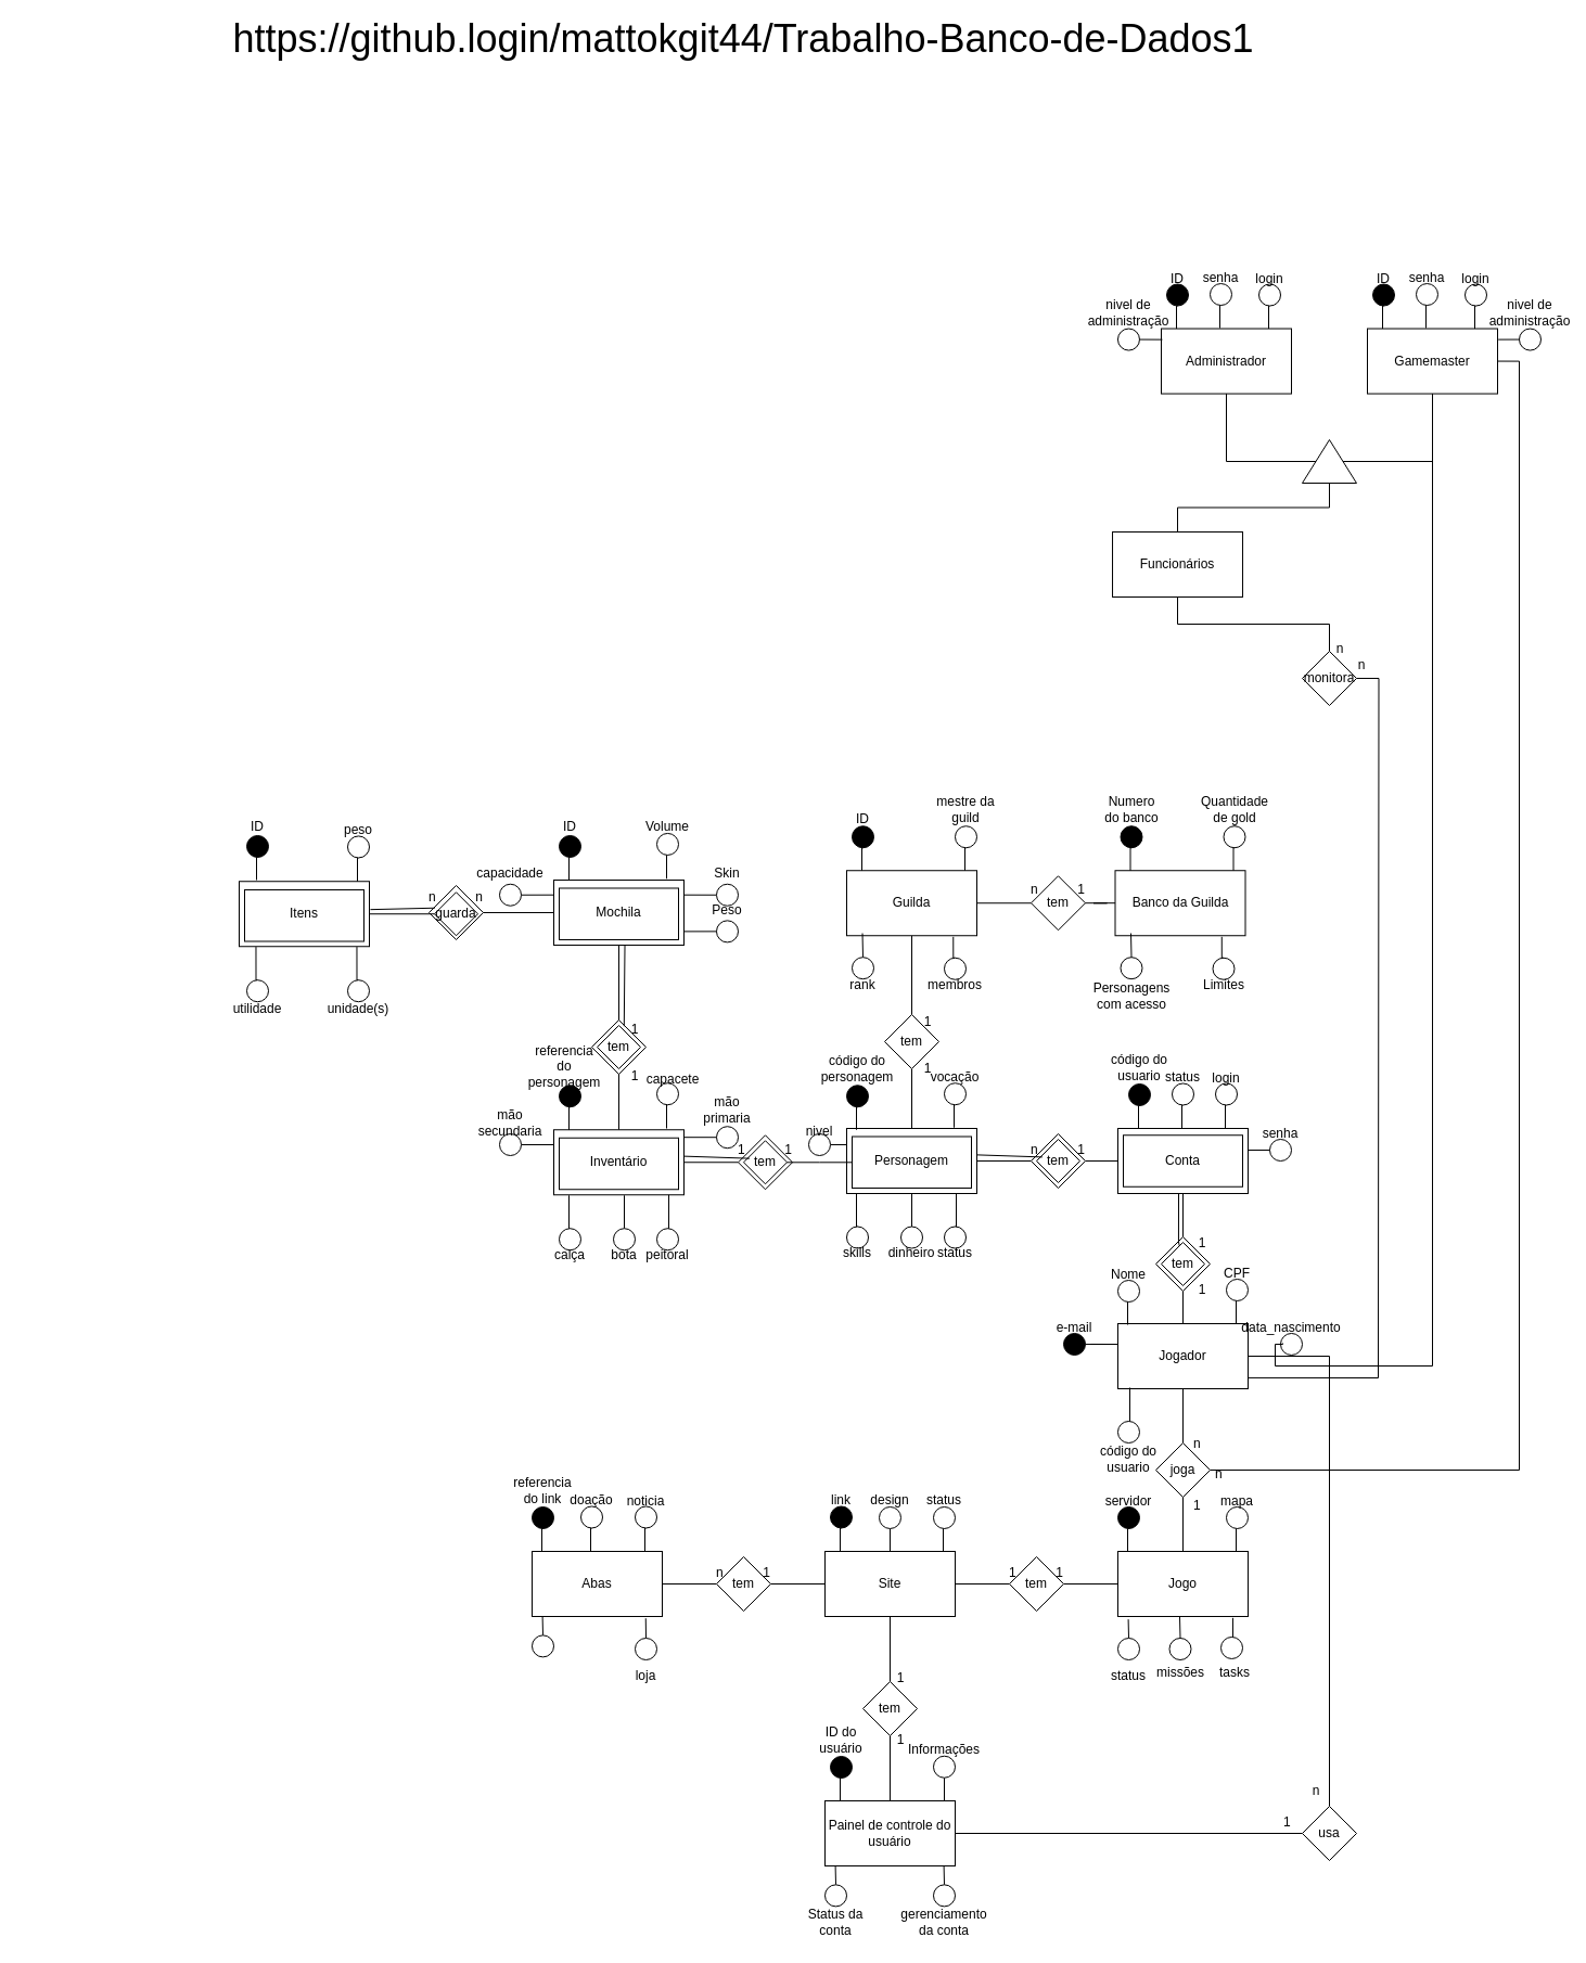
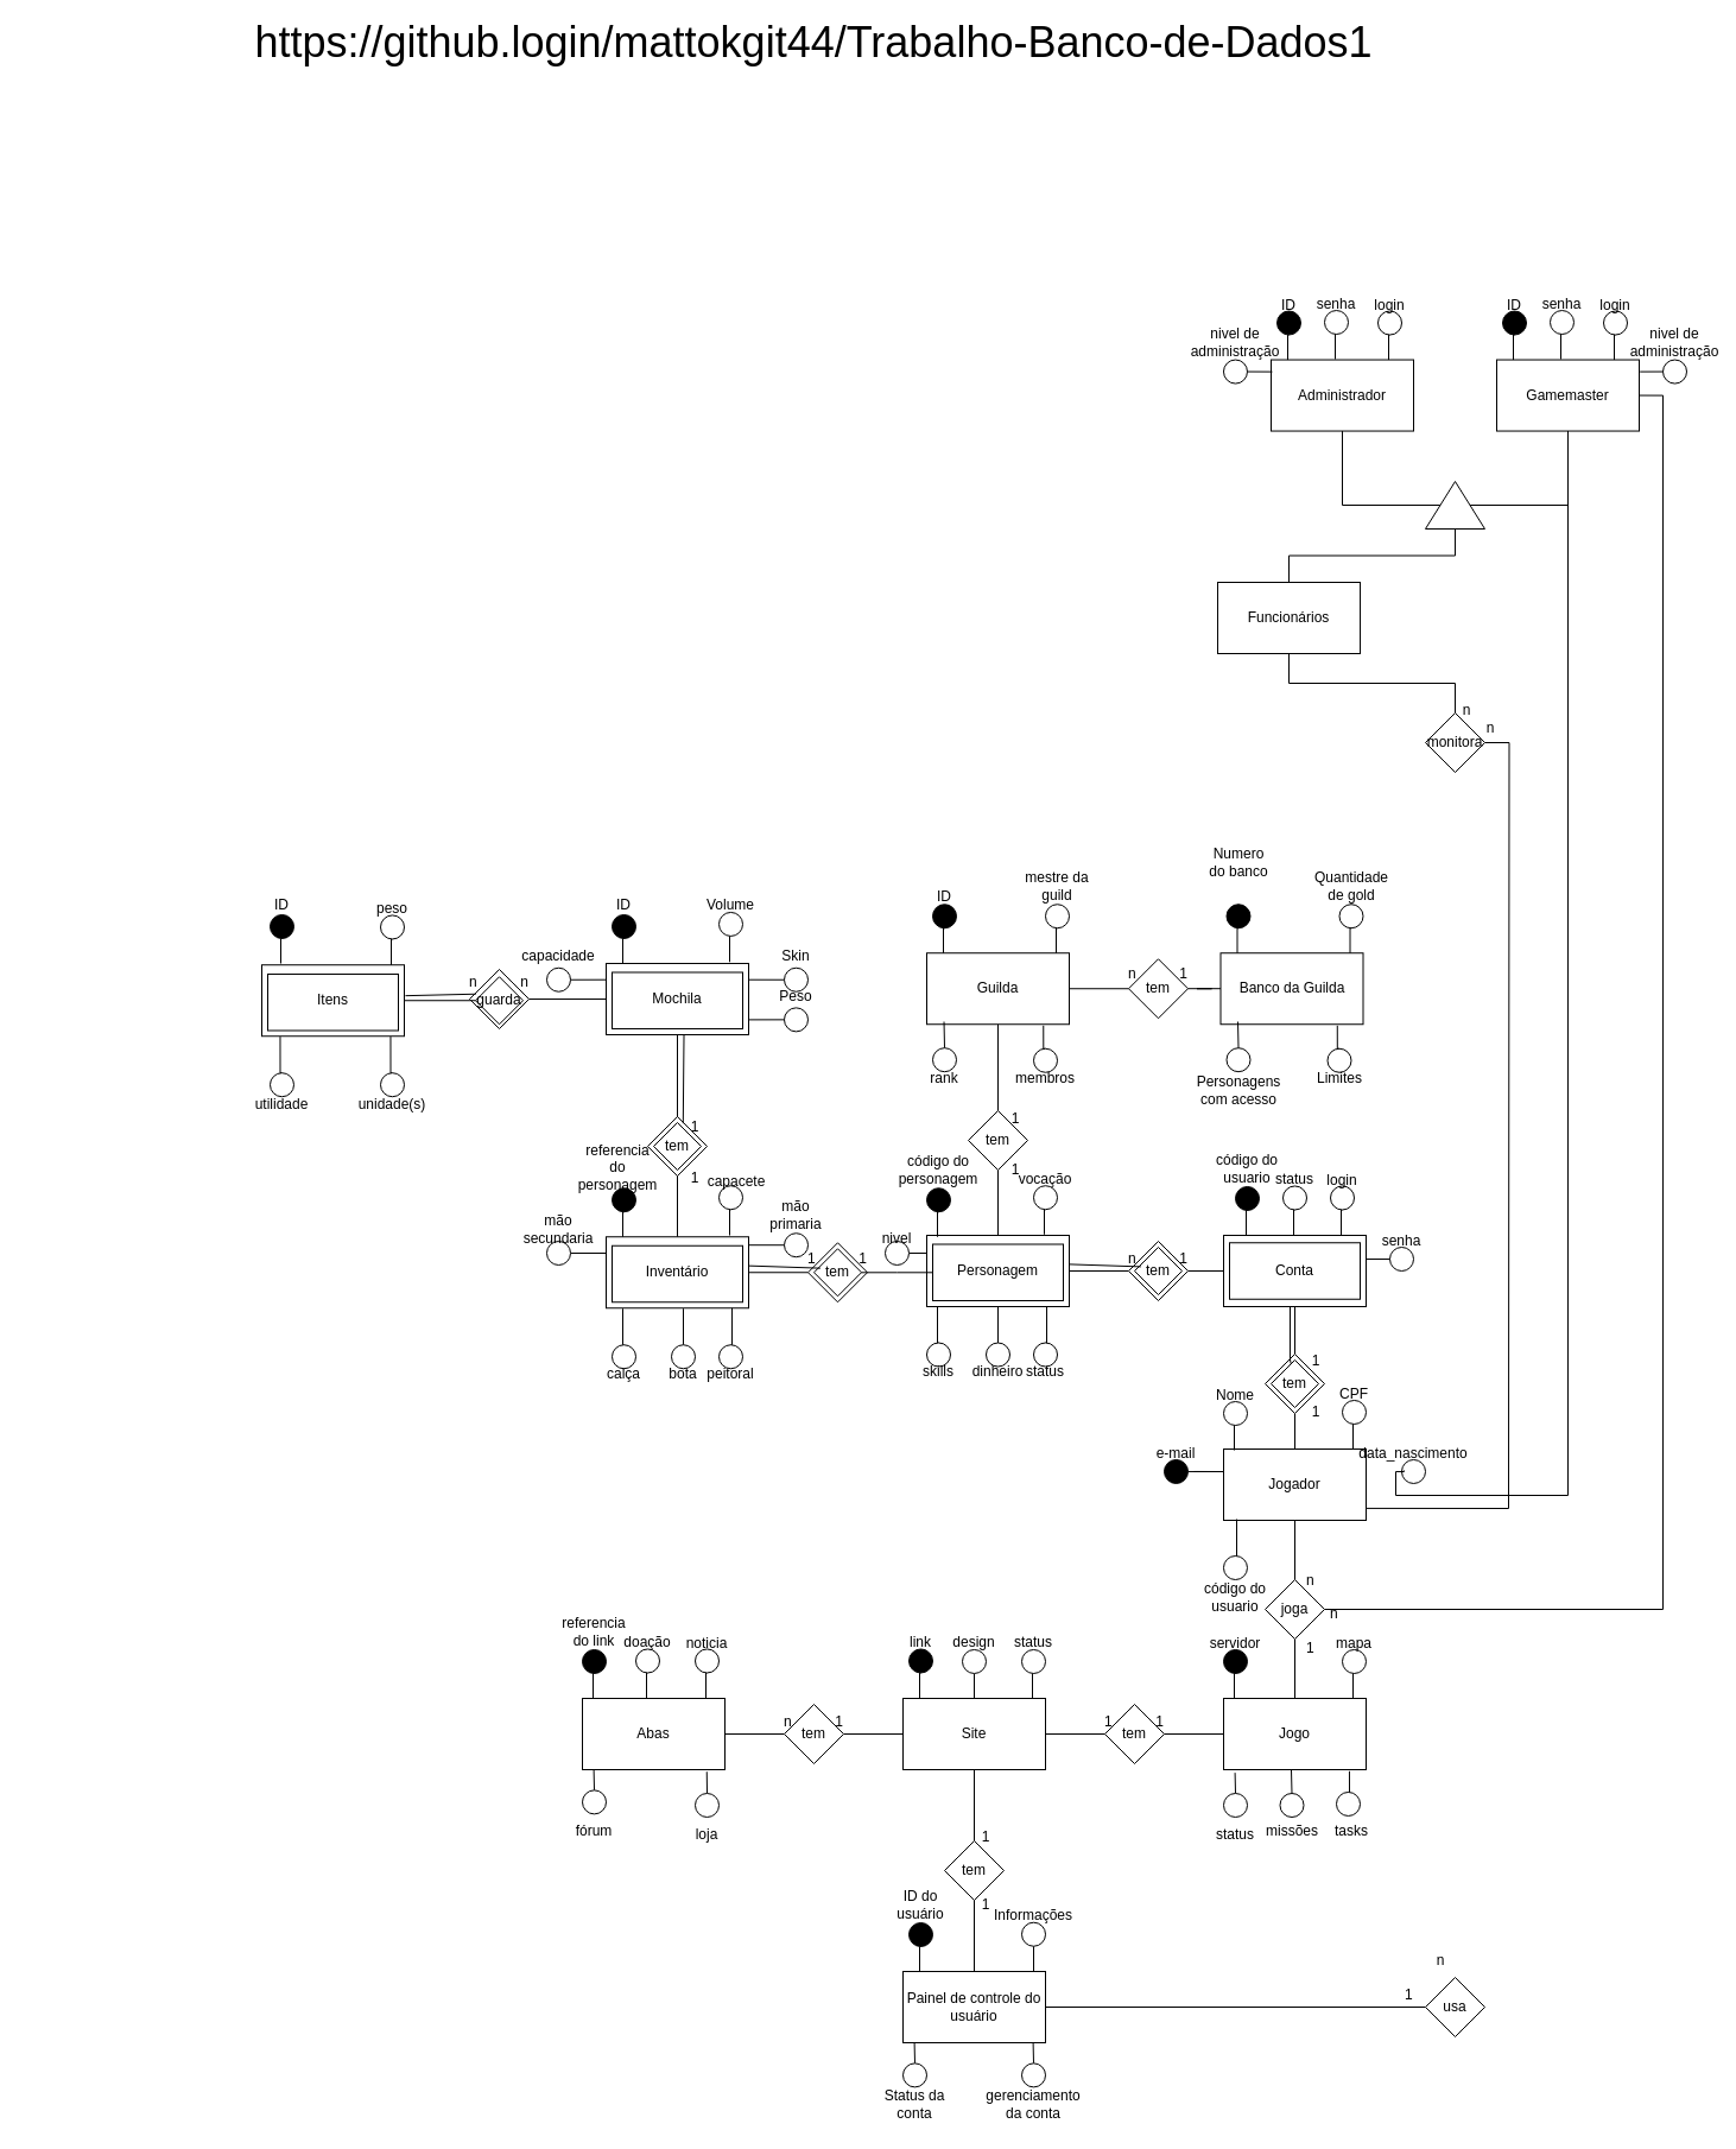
- <mxCell id="234" value="Numero do banco" style="text;html=1;strokeColor=none;fillColor=none;align=center;verticalAlign=middle;whiteSpace=wrap;rounded=0;" parent="1" vertex="1"><mxGeometry x="1012.5" y="731.22" width="60" height="30" as="geometry" /></mxCell>
+ <mxCell id="234" value="Numero do banco" style="text;html=1;strokeColor=none;fillColor=none;align=center;verticalAlign=middle;whiteSpace=wrap;rounded=0;" parent="1" vertex="1"><mxGeometry x="1012.5" y="711.22" width="60" height="30" as="geometry" /></mxCell>
- <mxCell id="207" style="edgeStyle=orthogonalEdgeStyle;rounded=0;orthogonalLoop=1;jettySize=auto;html=1;exitX=0.5;exitY=0;exitDx=0;exitDy=0;entryX=1;entryY=0.5;entryDx=0;entryDy=0;endArrow=none;endFill=0;" parent="1" source="208" target="3" edge="1"><mxGeometry relative="1" as="geometry" /></mxCell>
+ <mxCell id="189" value="fórum" style="text;html=1;strokeColor=none;fillColor=none;align=center;verticalAlign=middle;whiteSpace=wrap;rounded=0;" parent="1" vertex="1"><mxGeometry x="470" y="1527.36" width="60" height="30" as="geometry" /></mxCell>
